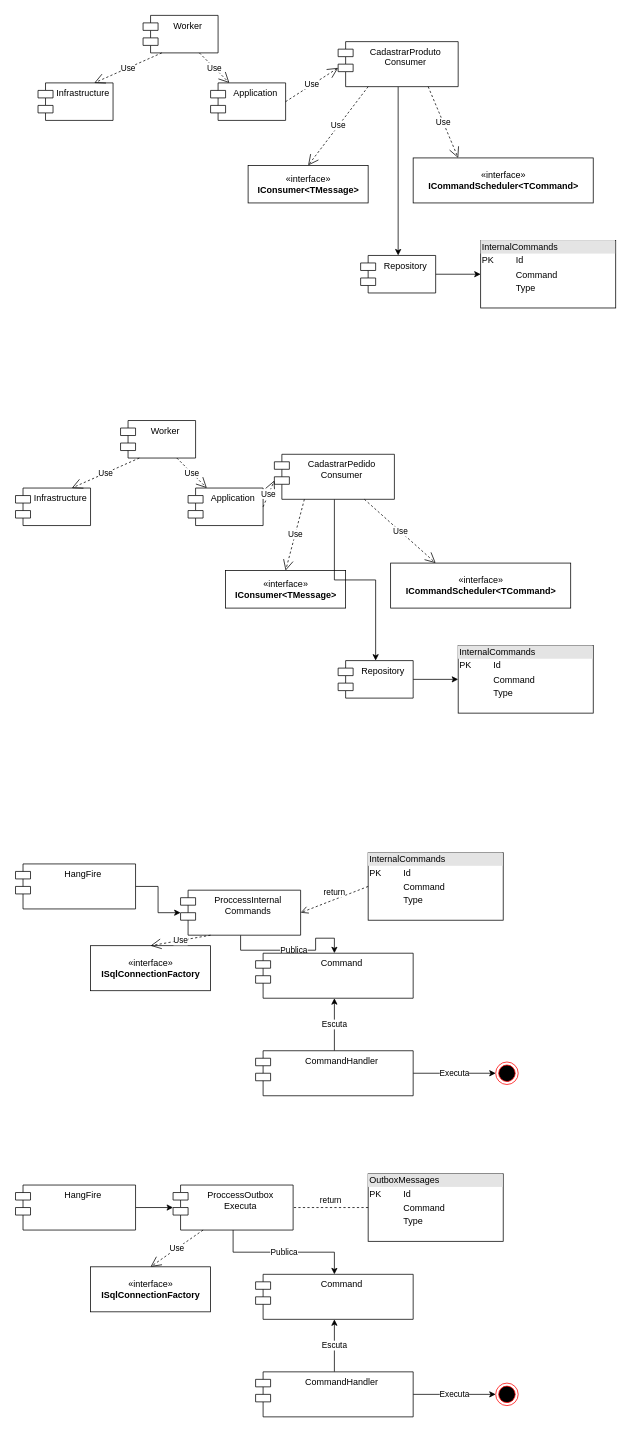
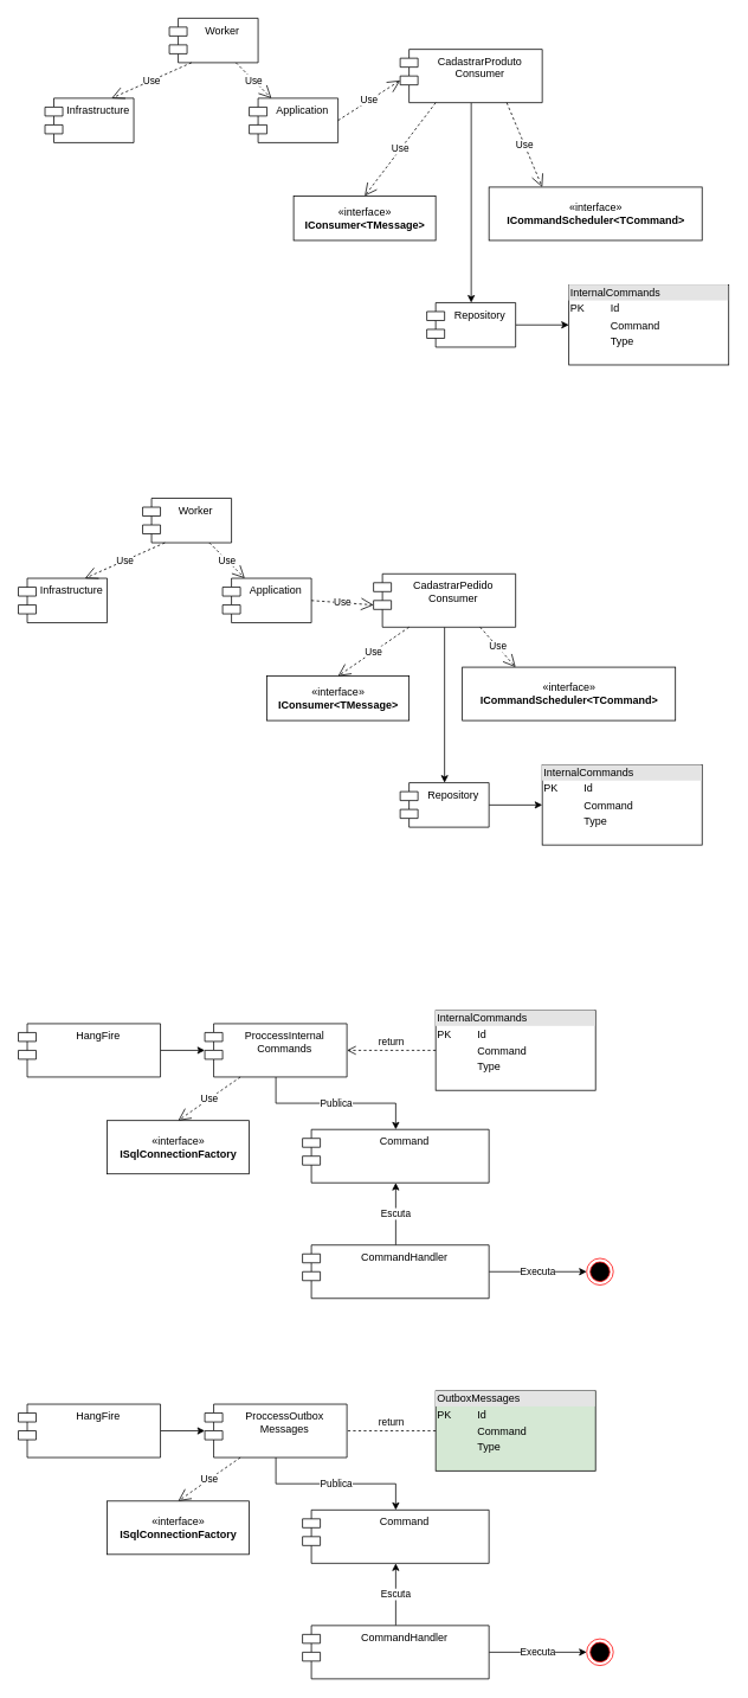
- <mxCell id="24" value="CadastrarPedido&#10;Consumer" style="shape=module;align=left;spacingLeft=20;align=center;verticalAlign=top;" parent="1" vertex="1"><mxGeometry x="365" y="605" width="160" height="60" as="geometry" /></mxCell>
+ <mxCell id="24" value="CadastrarPedido&#10;Consumer" style="shape=module;align=left;spacingLeft=20;align=center;verticalAlign=top;" parent="1" vertex="1"><mxGeometry x="420" y="645" width="160" height="60" as="geometry" /></mxCell>
- <mxCell id="35" value="ProccessInternal&#10;Commands" style="shape=module;align=left;spacingLeft=20;align=center;verticalAlign=top;" parent="1" vertex="1"><mxGeometry x="240" y="1186" width="160" height="60" as="geometry" /></mxCell>
+ <mxCell id="35" value="ProccessInternal&#10;Commands" style="shape=module;align=left;spacingLeft=20;align=center;verticalAlign=top;" parent="1" vertex="1"><mxGeometry x="230" y="1151" width="160" height="60" as="geometry" /></mxCell>
- <mxCell id="48" value="ProccessOutbox&#10;Executa" style="shape=module;align=left;spacingLeft=20;align=center;verticalAlign=top;" parent="1" vertex="1"><mxGeometry x="230" y="1579" width="160" height="60" as="geometry" /></mxCell>
+ <mxCell id="48" value="ProccessOutbox&#10;Messages" style="shape=module;align=left;spacingLeft=20;align=center;verticalAlign=top;" parent="1" vertex="1"><mxGeometry x="230" y="1579" width="160" height="60" as="geometry" /></mxCell>
- <mxCell id="50" value="&lt;div style=&quot;box-sizing:border-box;width:100%;background:#e4e4e4;padding:2px;&quot;&gt;OutboxMessages&lt;/div&gt;&lt;table style=&quot;width:100%;font-size:1em;&quot; cellpadding=&quot;2&quot; cellspacing=&quot;0&quot;&gt;&lt;tbody&gt;&lt;tr&gt;&lt;td&gt;PK&lt;/td&gt;&lt;td&gt;Id&lt;/td&gt;&lt;/tr&gt;&lt;tr&gt;&lt;td&gt;&lt;br&gt;&lt;/td&gt;&lt;td&gt;Command&lt;/td&gt;&lt;/tr&gt;&lt;tr&gt;&lt;td&gt;&lt;/td&gt;&lt;td&gt;Type&lt;/td&gt;&lt;/tr&gt;&lt;/tbody&gt;&lt;/table&gt;" style="verticalAlign=top;align=left;overflow=fill;html=1;" parent="1" vertex="1"><mxGeometry x="490" y="1564" width="180" height="90" as="geometry" /></mxCell>
+ <mxCell id="50" value="&lt;div style=&quot;box-sizing:border-box;width:100%;background:#e4e4e4;padding:2px;&quot;&gt;OutboxMessages&lt;/div&gt;&lt;table style=&quot;width:100%;font-size:1em;&quot; cellpadding=&quot;2&quot; cellspacing=&quot;0&quot;&gt;&lt;tbody&gt;&lt;tr&gt;&lt;td&gt;PK&lt;/td&gt;&lt;td&gt;Id&lt;/td&gt;&lt;/tr&gt;&lt;tr&gt;&lt;td&gt;&lt;br&gt;&lt;/td&gt;&lt;td&gt;Command&lt;/td&gt;&lt;/tr&gt;&lt;tr&gt;&lt;td&gt;&lt;/td&gt;&lt;td&gt;Type&lt;/td&gt;&lt;/tr&gt;&lt;/tbody&gt;&lt;/table&gt;" style="verticalAlign=top;align=left;overflow=fill;html=1;fillColor=#d5e8d4;" parent="1" vertex="1"><mxGeometry x="490" y="1564" width="180" height="90" as="geometry" /></mxCell>
